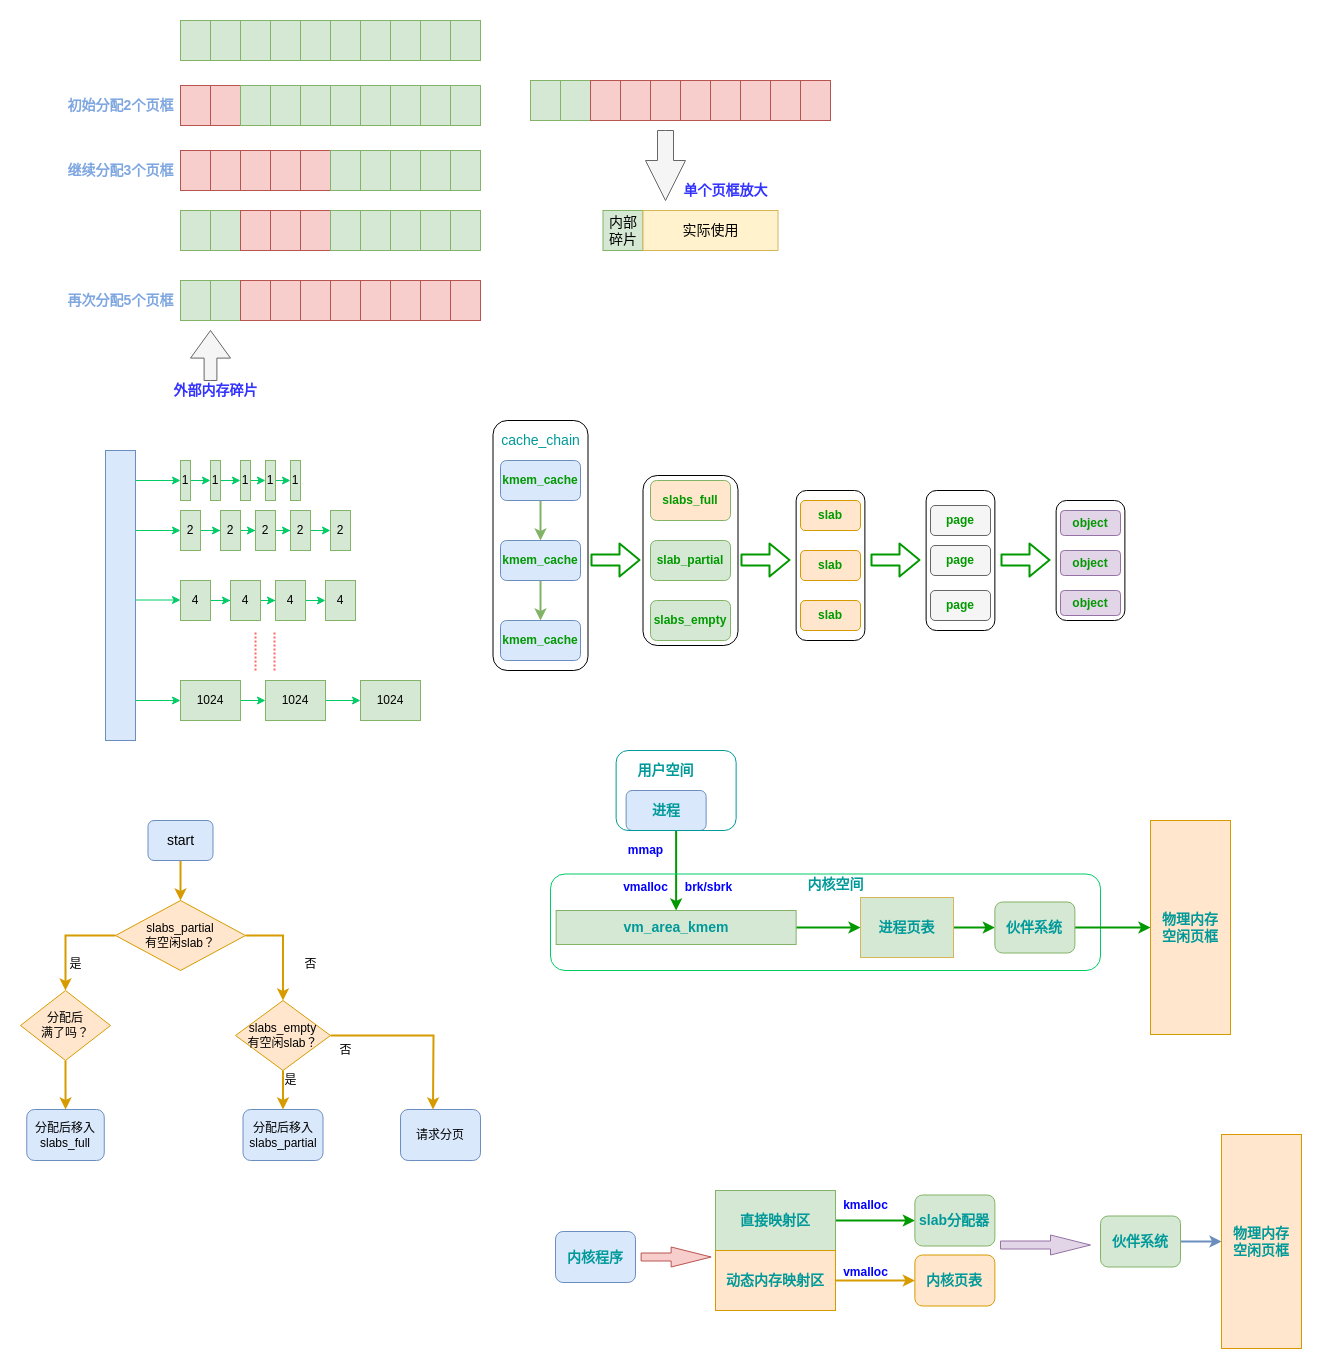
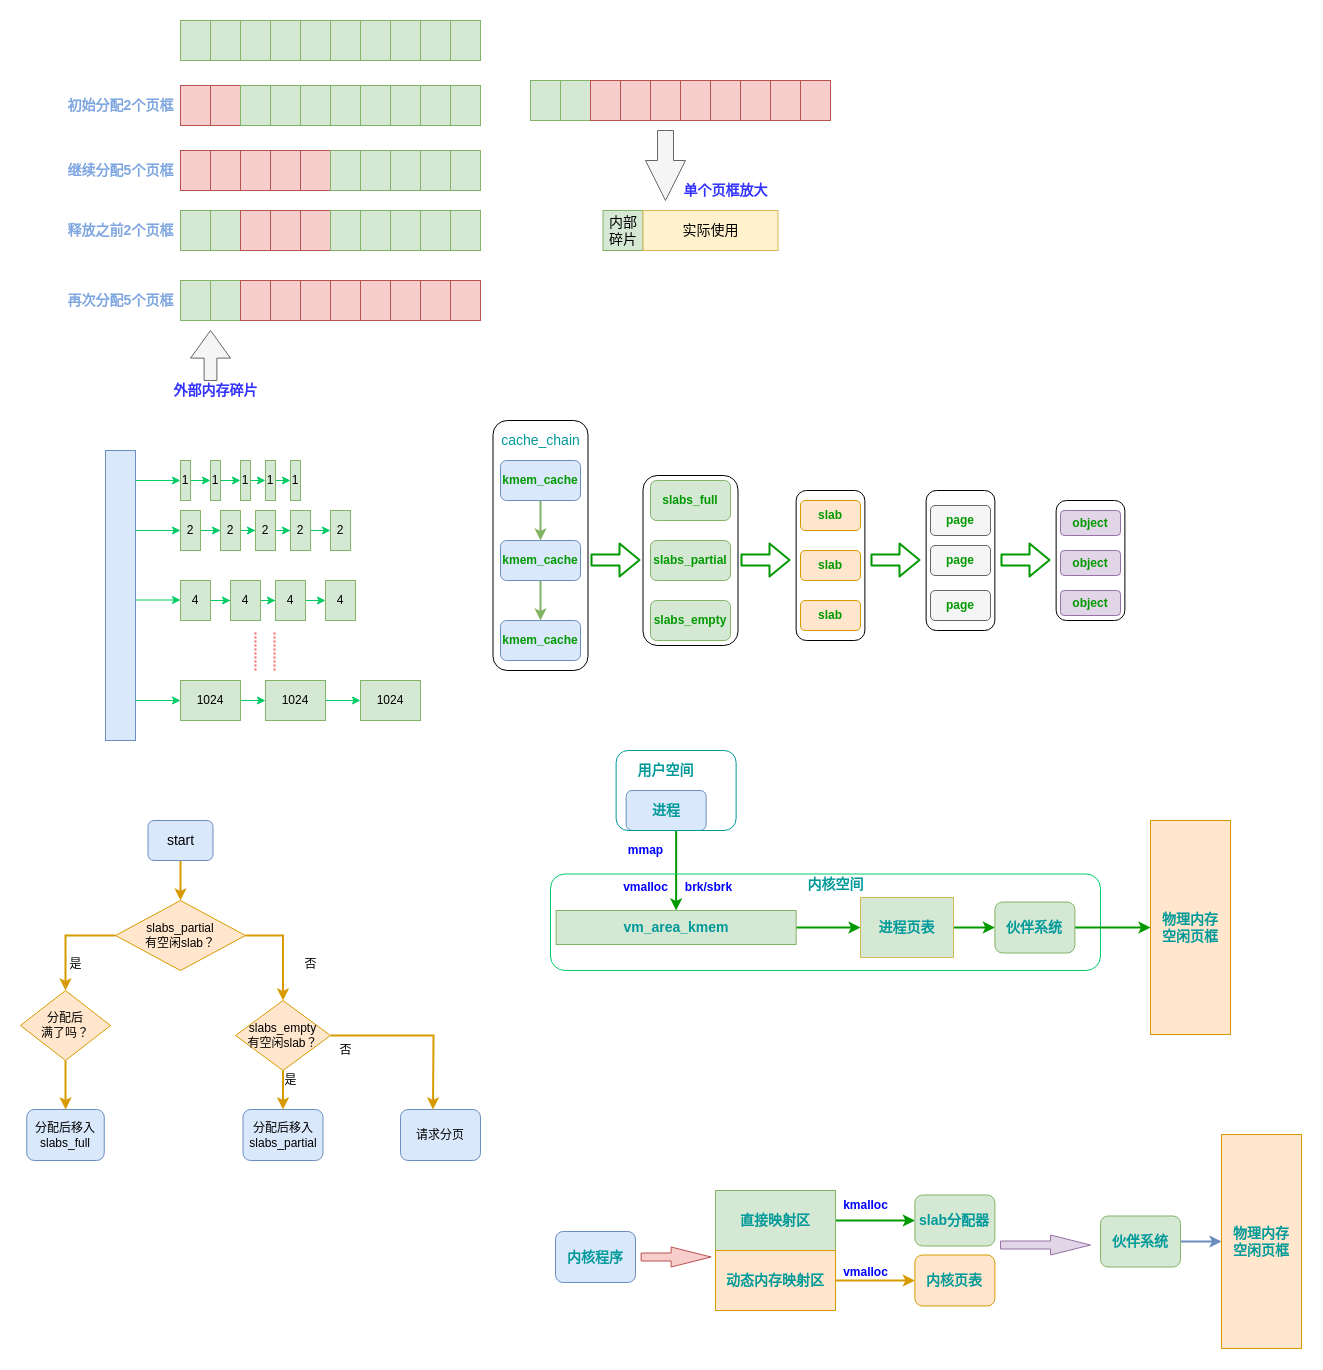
- <mxCell id="53" value="&lt;font style=&quot;font-size: 14px&quot; color=&quot;#7ea6e0&quot;&gt;&lt;b&gt;继续分配3个页框&lt;/b&gt;&lt;/font&gt;" style="text;html=1;align=center;verticalAlign=middle;resizable=0;points=[];autosize=1;" vertex="1" parent="1"><mxGeometry x="60" y="160" width="120" height="20" as="geometry" /></mxCell>
+ <mxCell id="53" value="&lt;font style=&quot;font-size: 14px&quot; color=&quot;#7ea6e0&quot;&gt;&lt;b&gt;继续分配5个页框&lt;/b&gt;&lt;/font&gt;" style="text;html=1;align=center;verticalAlign=middle;resizable=0;points=[];autosize=1;" vertex="1" parent="1"><mxGeometry x="60" y="160" width="120" height="20" as="geometry" /></mxCell>
+ <mxCell id="54" value="&lt;font style=&quot;font-size: 14px&quot; color=&quot;#7ea6e0&quot;&gt;&lt;b&gt;释放之前2个页框&lt;/b&gt;&lt;/font&gt;" style="text;html=1;align=center;verticalAlign=middle;resizable=0;points=[];autosize=1;" vertex="1" parent="1"><mxGeometry x="60" y="220" width="120" height="20" as="geometry" /></mxCell>
- <mxCell id="114" value="&lt;font style=&quot;font-size: 12px&quot; color=&quot;#009900&quot;&gt;&lt;b&gt;slabs_full&lt;/b&gt;&lt;/font&gt;" style="rounded=1;whiteSpace=wrap;html=1;fillColor=#ffe6cc;strokeColor=#82b366;" vertex="1" parent="1"><mxGeometry x="650" y="480" width="80" height="40" as="geometry" /></mxCell>
+ <mxCell id="114" value="&lt;font style=&quot;font-size: 12px&quot; color=&quot;#009900&quot;&gt;&lt;b&gt;slabs_full&lt;/b&gt;&lt;/font&gt;" style="rounded=1;whiteSpace=wrap;html=1;fillColor=#d5e8d4;strokeColor=#82b366;" vertex="1" parent="1"><mxGeometry x="650" y="480" width="80" height="40" as="geometry" /></mxCell>
- <mxCell id="115" value="&lt;font style=&quot;font-size: 12px&quot; color=&quot;#009900&quot;&gt;&lt;b&gt;slab_partial&lt;/b&gt;&lt;/font&gt;" style="rounded=1;whiteSpace=wrap;html=1;fillColor=#d5e8d4;strokeColor=#82b366;" vertex="1" parent="1"><mxGeometry x="650" y="540" width="80" height="40" as="geometry" /></mxCell>
+ <mxCell id="115" value="&lt;font style=&quot;font-size: 12px&quot; color=&quot;#009900&quot;&gt;&lt;b&gt;slabs_partial&lt;/b&gt;&lt;/font&gt;" style="rounded=1;whiteSpace=wrap;html=1;fillColor=#d5e8d4;strokeColor=#82b366;" vertex="1" parent="1"><mxGeometry x="650" y="540" width="80" height="40" as="geometry" /></mxCell>
